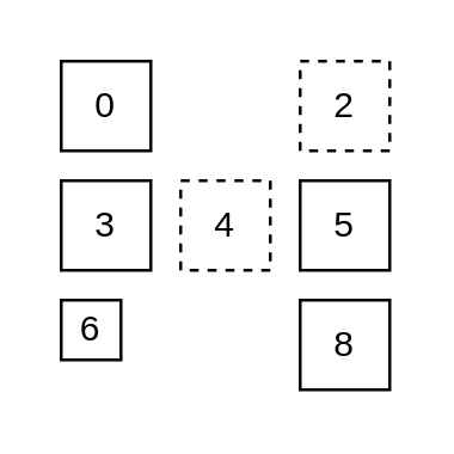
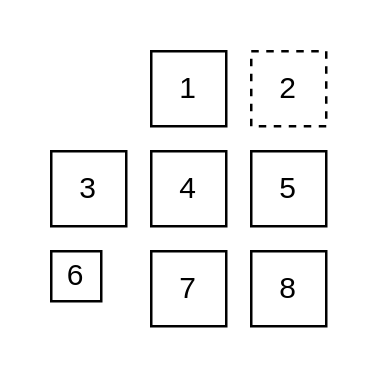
- <mxCell id="2" value="0" style="whiteSpace=wrap;html=1;aspect=fixed;" vertex="1" parent="1"><mxGeometry x="20" y="20" width="30" height="30" as="geometry" /></mxCell>
+ <mxCell id="3" value="1" style="whiteSpace=wrap;html=1;aspect=fixed;" vertex="1" parent="1"><mxGeometry x="60" y="20" width="30" height="30" as="geometry" /></mxCell>
- <mxCell id="6" value="4" style="whiteSpace=wrap;html=1;aspect=fixed;dashed=1;" vertex="1" parent="1"><mxGeometry x="60" y="60" width="30" height="30" as="geometry" /></mxCell>
+ <mxCell id="6" value="4" style="whiteSpace=wrap;html=1;aspect=fixed;" vertex="1" parent="1"><mxGeometry x="60" y="60" width="30" height="30" as="geometry" /></mxCell>
+ <mxCell id="9" value="7" style="whiteSpace=wrap;html=1;aspect=fixed;" vertex="1" parent="1"><mxGeometry x="60" y="100" width="30" height="30" as="geometry" /></mxCell>
